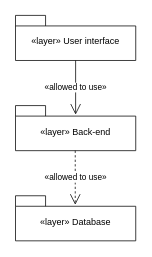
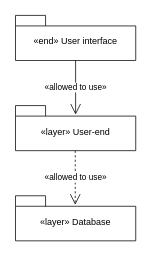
- <mxCell id="2" value="&lt;span style=&quot;font-weight: 400;&quot;&gt;«layer» User interface&lt;/span&gt;" style="shape=folder;fontStyle=1;spacingTop=10;tabWidth=40;tabHeight=14;tabPosition=left;html=1;whiteSpace=wrap;" vertex="1" parent="1"><mxGeometry width="160" height="60" as="geometry" x="20" y="20" /></mxCell>
+ <mxCell id="2" value="&lt;span style=&quot;font-weight: 400;&quot;&gt;«end» User interface&lt;/span&gt;" style="shape=folder;fontStyle=1;spacingTop=10;tabWidth=40;tabHeight=14;tabPosition=left;html=1;whiteSpace=wrap;" vertex="1" parent="1"><mxGeometry width="160" height="60" as="geometry" x="20" y="20" /></mxCell>
- <mxCell id="3" value="&lt;span style=&quot;font-weight: 400;&quot;&gt;«layer» Back-end&lt;/span&gt;" style="shape=folder;fontStyle=1;spacingTop=10;tabWidth=40;tabHeight=14;tabPosition=left;html=1;whiteSpace=wrap;" vertex="1" parent="1"><mxGeometry y="140" width="160" height="60" as="geometry" x="20" /></mxCell>
+ <mxCell id="3" value="&lt;span style=&quot;font-weight: 400;&quot;&gt;«layer» User-end&lt;/span&gt;" style="shape=folder;fontStyle=1;spacingTop=10;tabWidth=40;tabHeight=14;tabPosition=left;html=1;whiteSpace=wrap;" vertex="1" parent="1"><mxGeometry y="140" width="160" height="60" as="geometry" x="20" /></mxCell>
